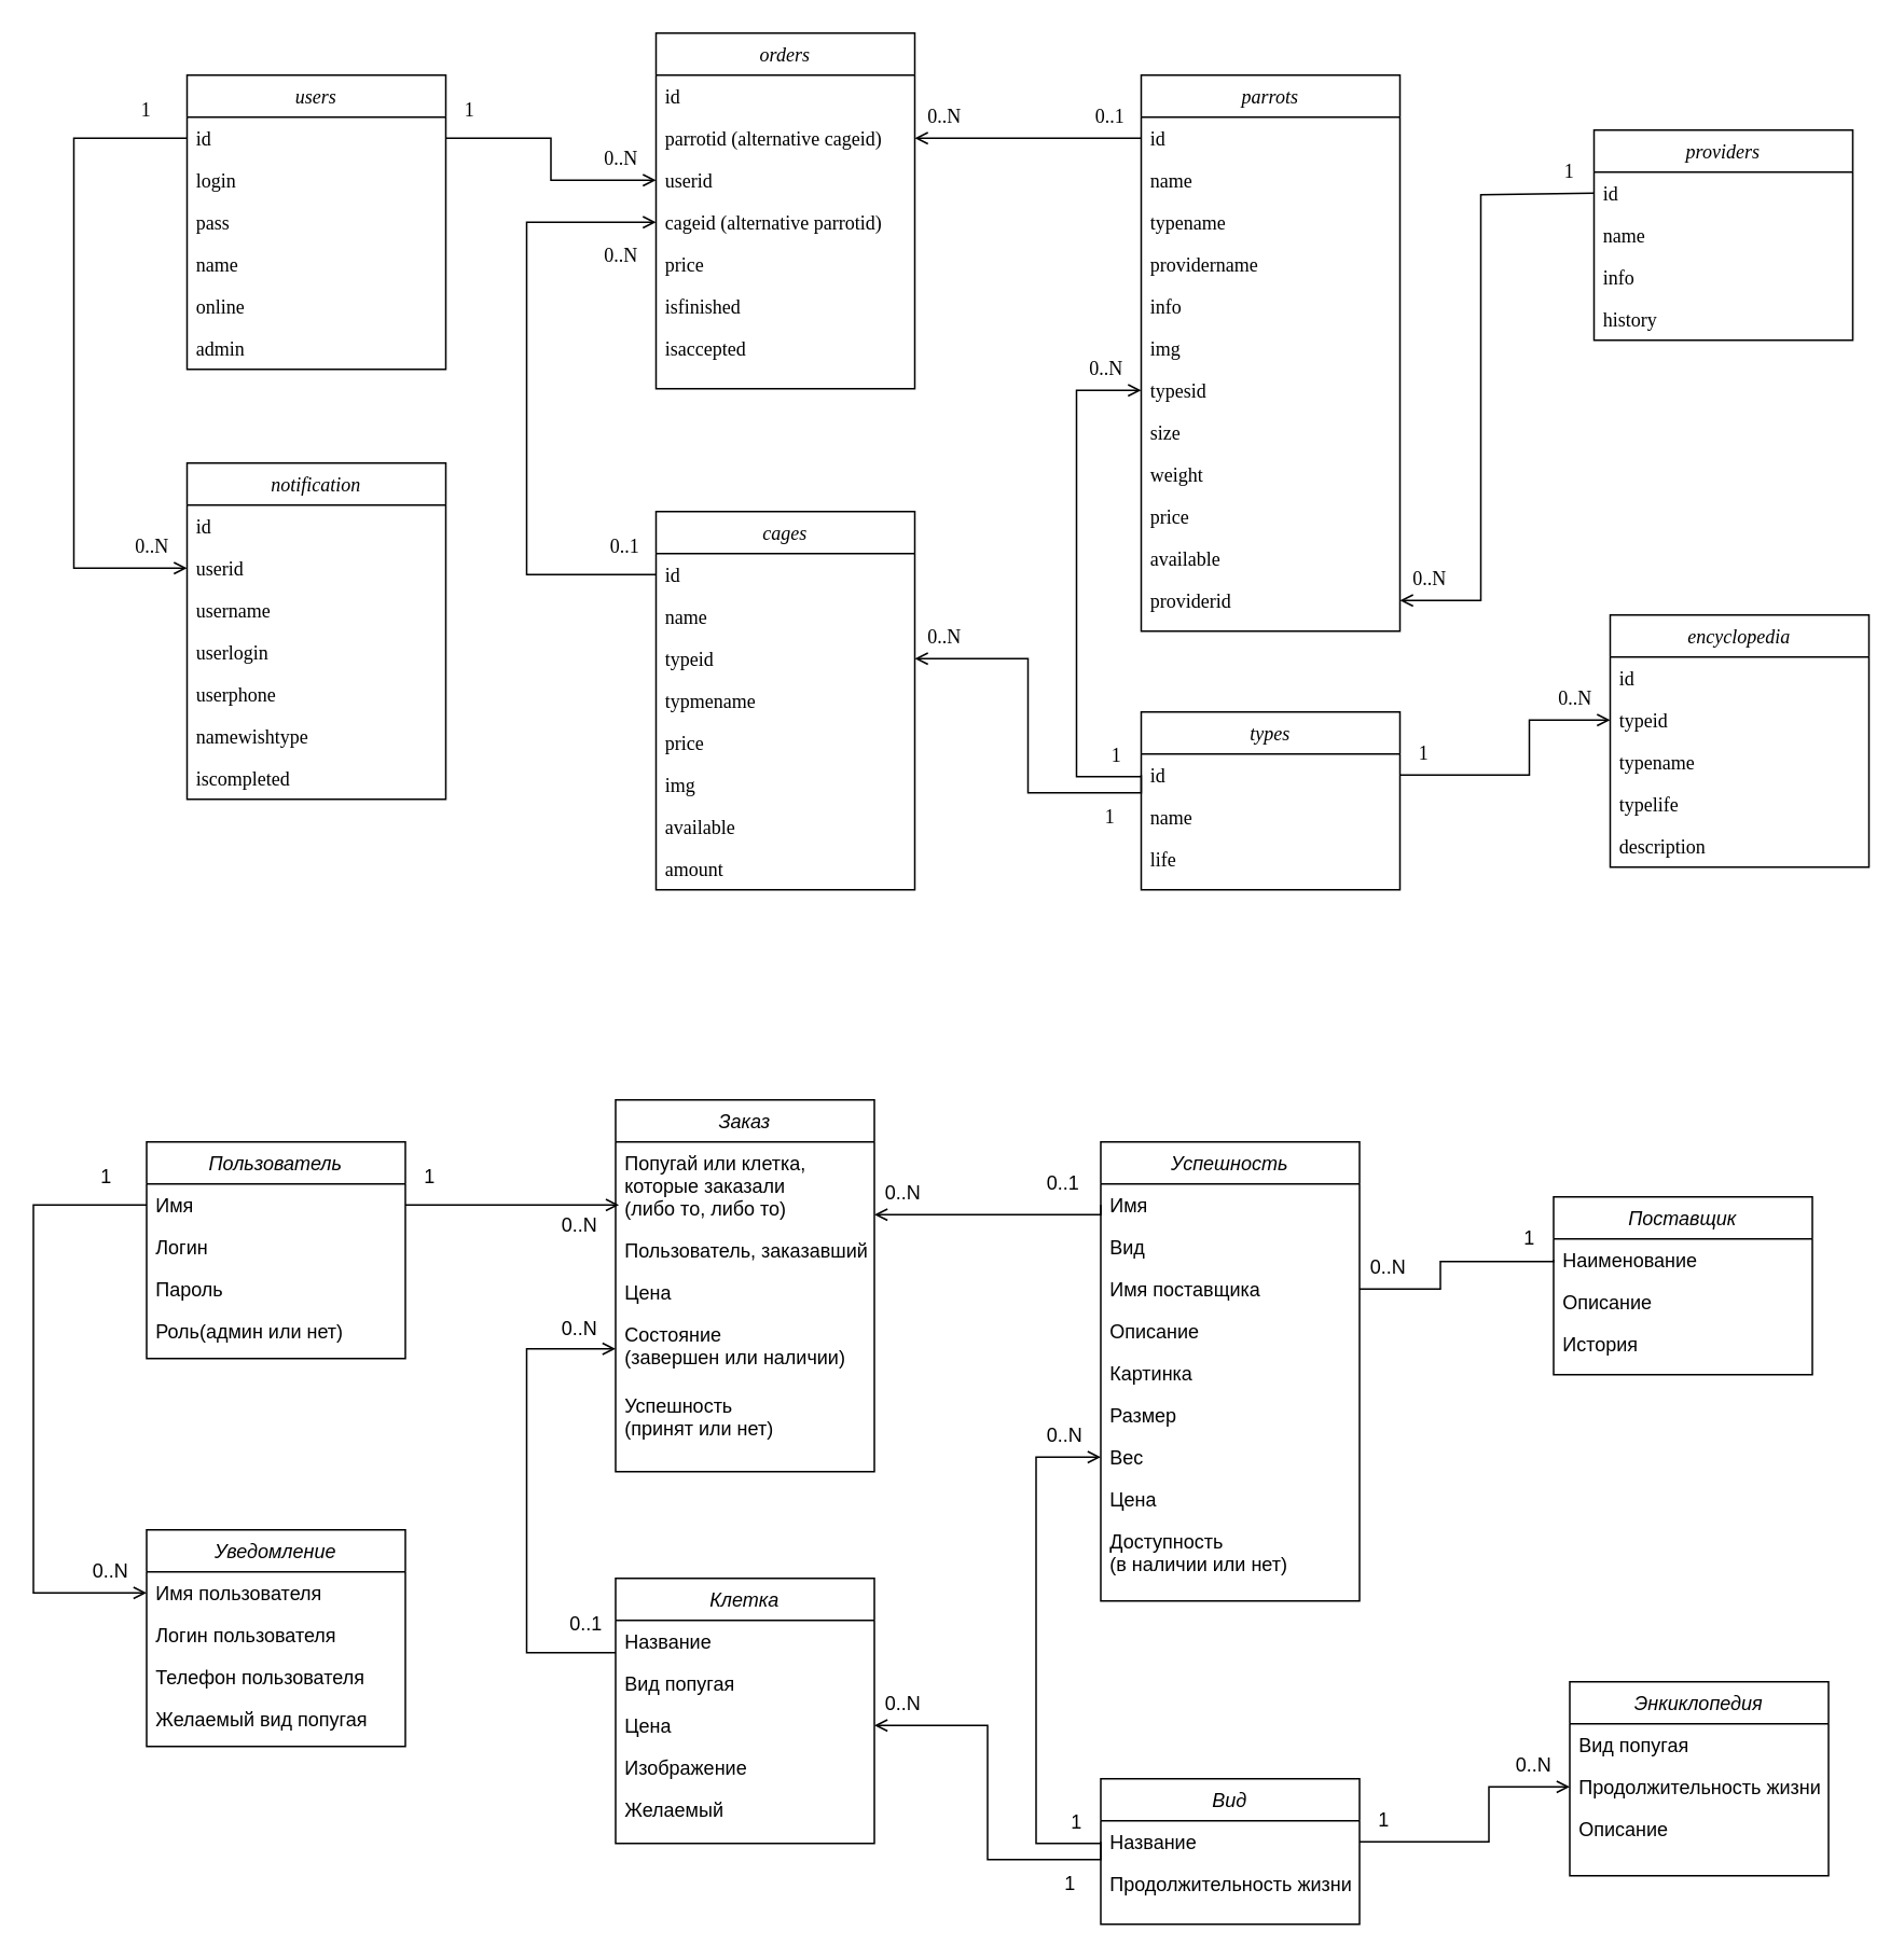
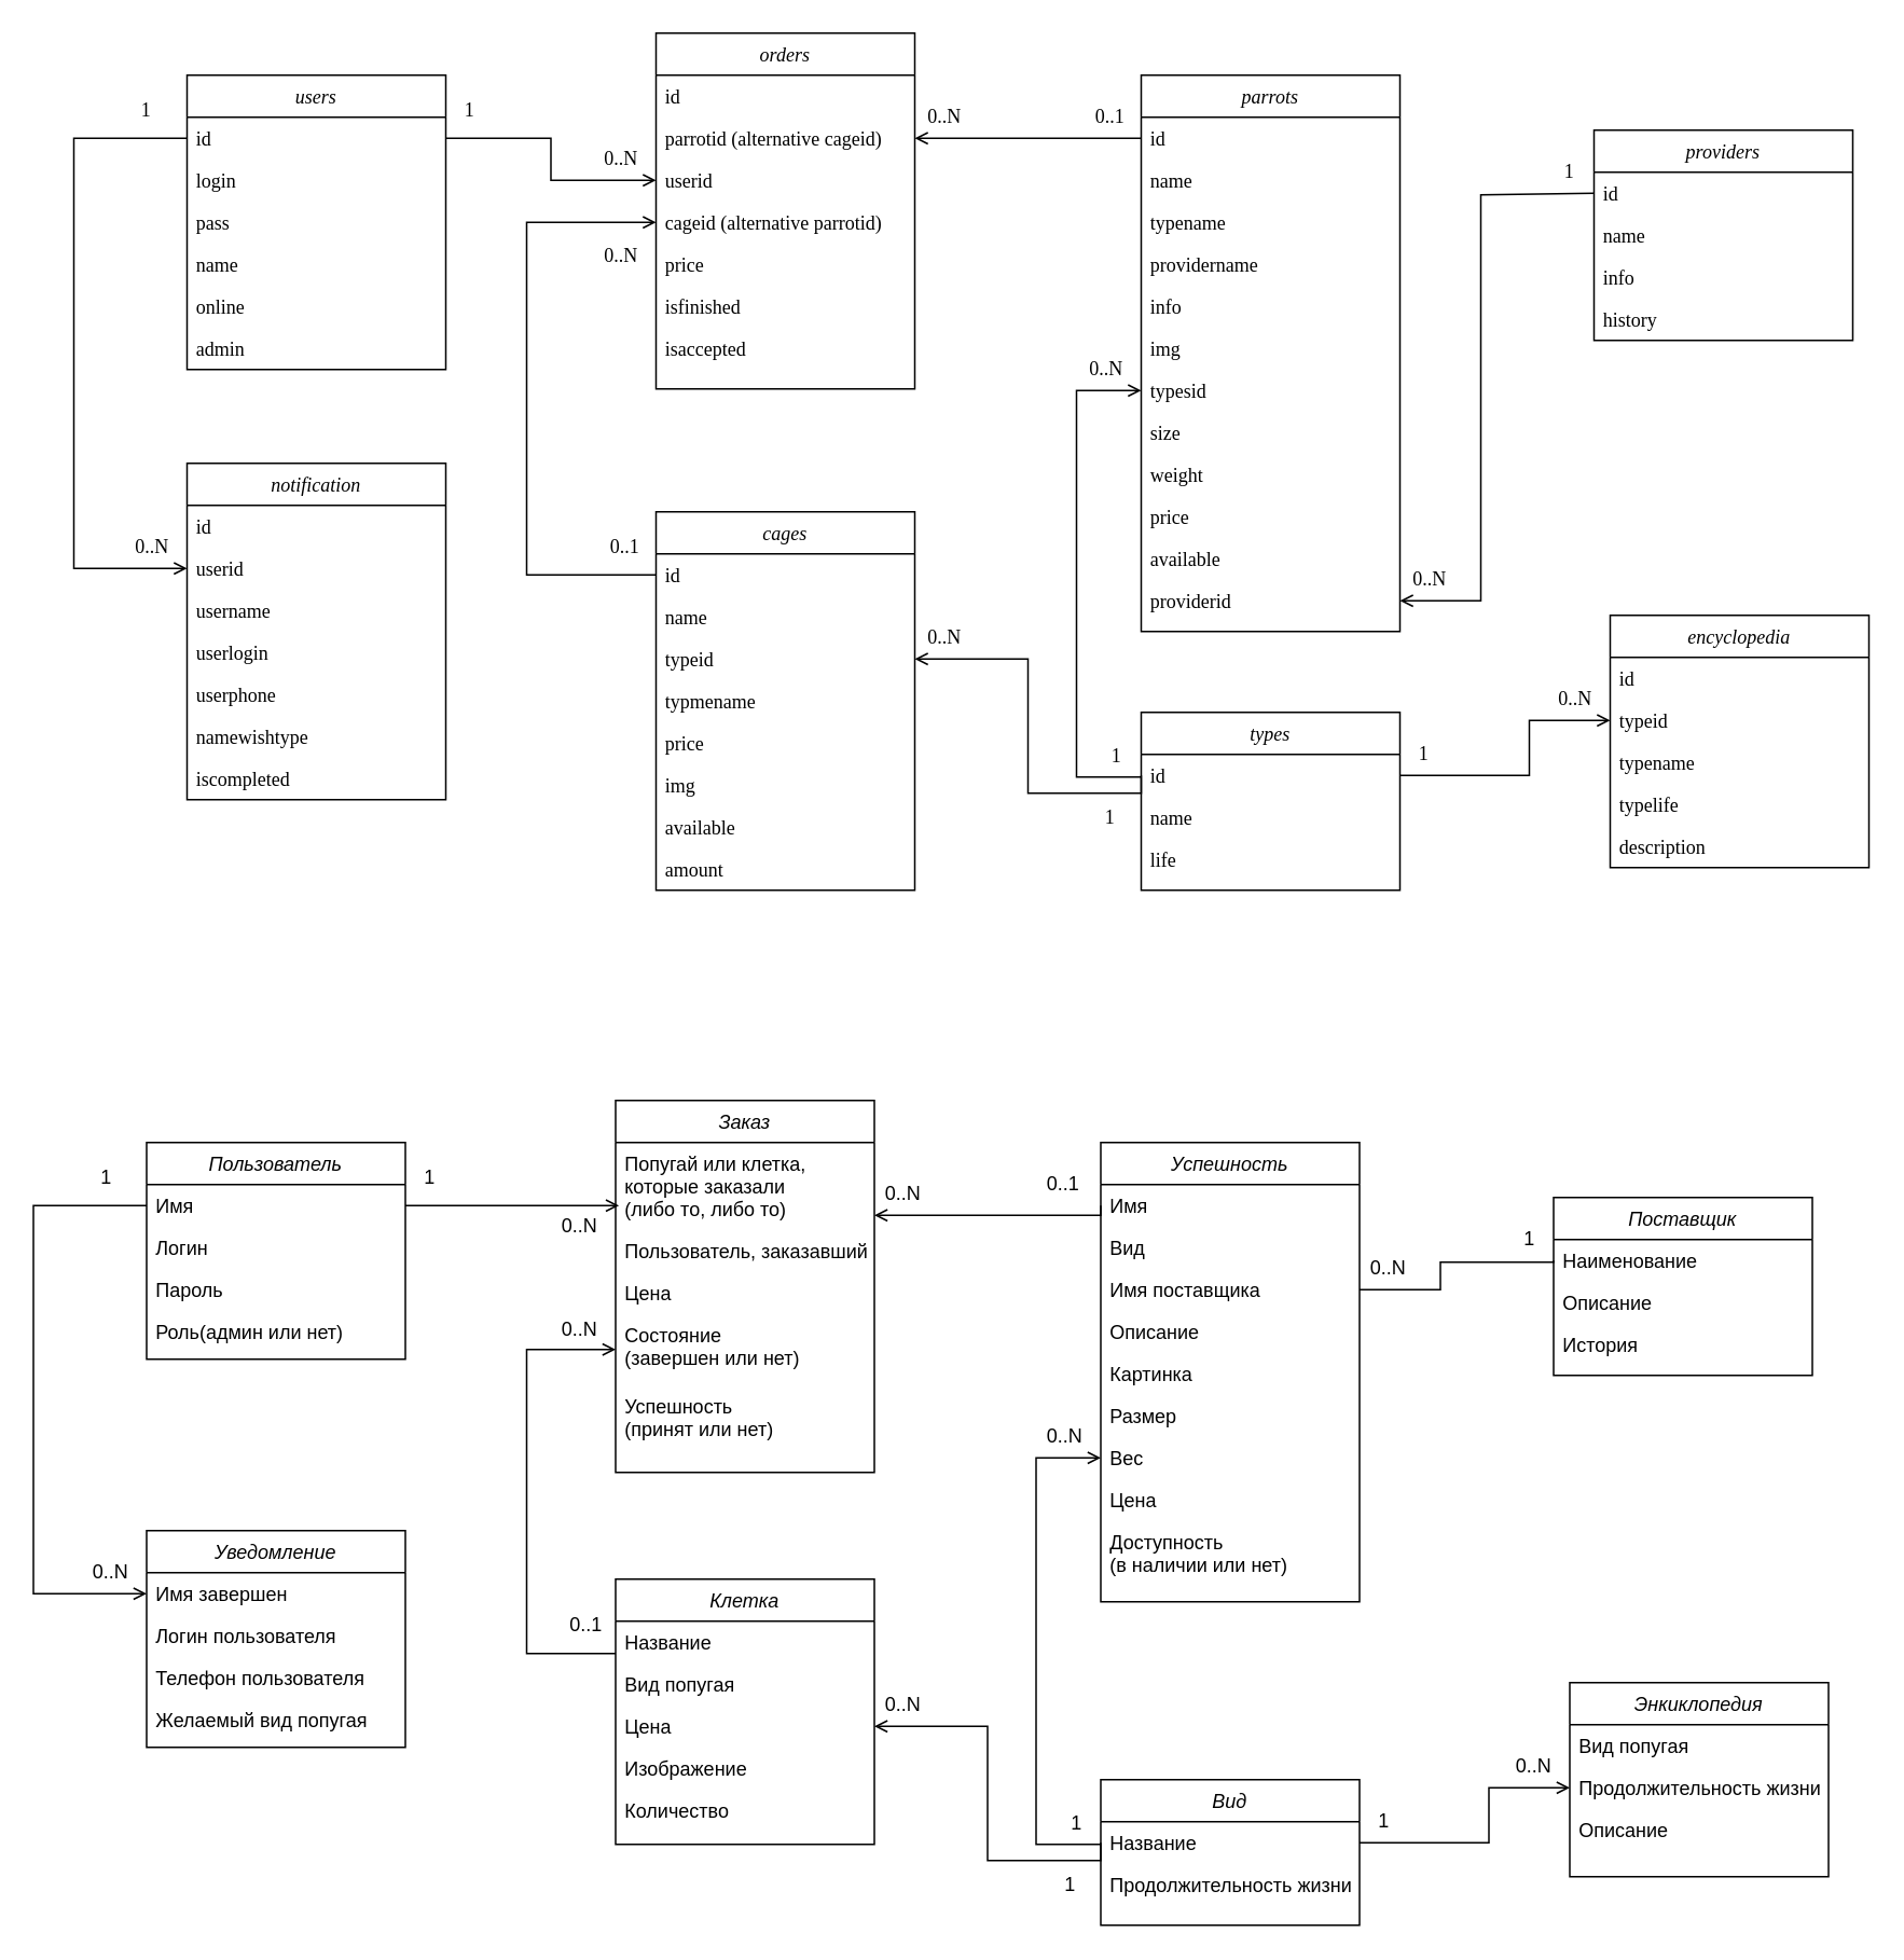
- <mxCell id="103" value="Состояние&#10;(завершен или наличии)" style="text;align=left;verticalAlign=top;spacingLeft=4;spacingRight=4;overflow=hidden;rotatable=0;points=[[0,0.5],[1,0.5]];portConstraint=eastwest;rounded=0;shadow=0;html=0;" parent="99" vertex="1"><mxGeometry y="132" width="160" height="44" as="geometry" /></mxCell>
+ <mxCell id="103" value="Состояние&#10;(завершен или нет)" style="text;align=left;verticalAlign=top;spacingLeft=4;spacingRight=4;overflow=hidden;rotatable=0;points=[[0,0.5],[1,0.5]];portConstraint=eastwest;rounded=0;shadow=0;html=0;" parent="99" vertex="1"><mxGeometry y="132" width="160" height="44" as="geometry" /></mxCell>
- <mxCell id="92" value="Имя пользователя" style="text;align=left;verticalAlign=top;spacingLeft=4;spacingRight=4;overflow=hidden;rotatable=0;points=[[0,0.5],[1,0.5]];portConstraint=eastwest;rounded=0;shadow=0;html=0;" parent="91" vertex="1"><mxGeometry y="26" width="160" height="26" as="geometry" /></mxCell>
+ <mxCell id="92" value="Имя завершен" style="text;align=left;verticalAlign=top;spacingLeft=4;spacingRight=4;overflow=hidden;rotatable=0;points=[[0,0.5],[1,0.5]];portConstraint=eastwest;rounded=0;shadow=0;html=0;" parent="91" vertex="1"><mxGeometry y="26" width="160" height="26" as="geometry" /></mxCell>
- <mxCell id="113" value="Желаемый" style="text;align=left;verticalAlign=top;spacingLeft=4;spacingRight=4;overflow=hidden;rotatable=0;points=[[0,0.5],[1,0.5]];portConstraint=eastwest;rounded=0;shadow=0;html=0;" parent="108" vertex="1"><mxGeometry y="130" width="160" height="26" as="geometry" /></mxCell>
+ <mxCell id="113" value="Количество" style="text;align=left;verticalAlign=top;spacingLeft=4;spacingRight=4;overflow=hidden;rotatable=0;points=[[0,0.5],[1,0.5]];portConstraint=eastwest;rounded=0;shadow=0;html=0;" parent="108" vertex="1"><mxGeometry y="130" width="160" height="26" as="geometry" /></mxCell>
